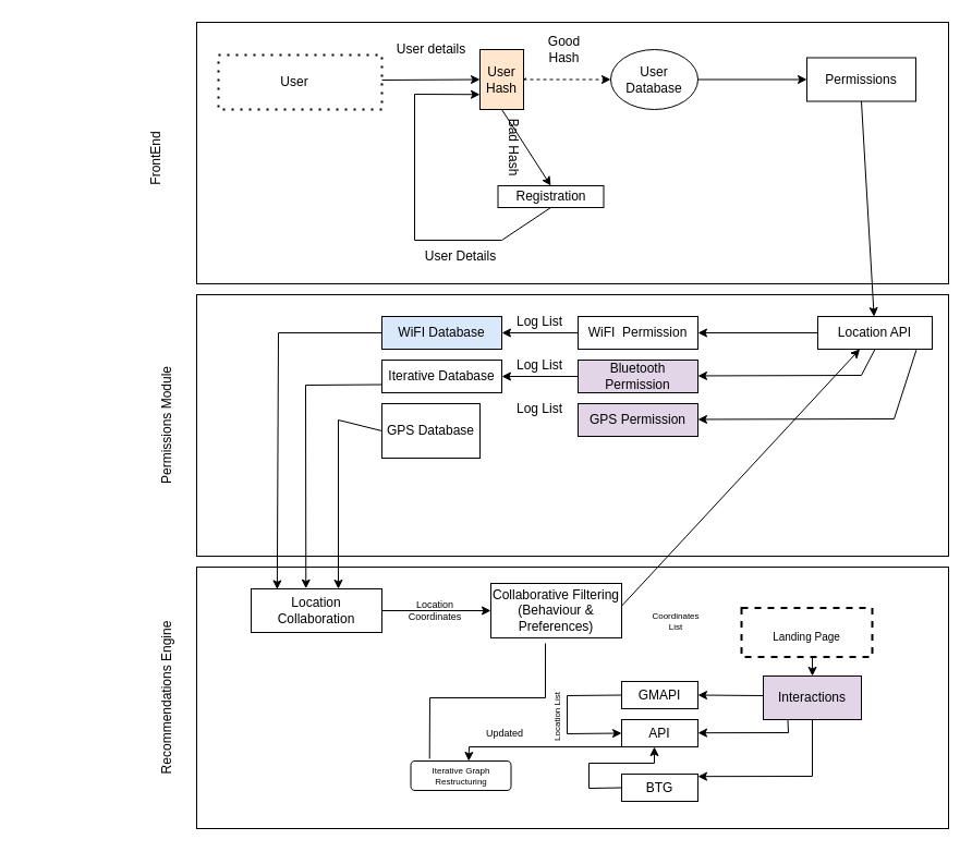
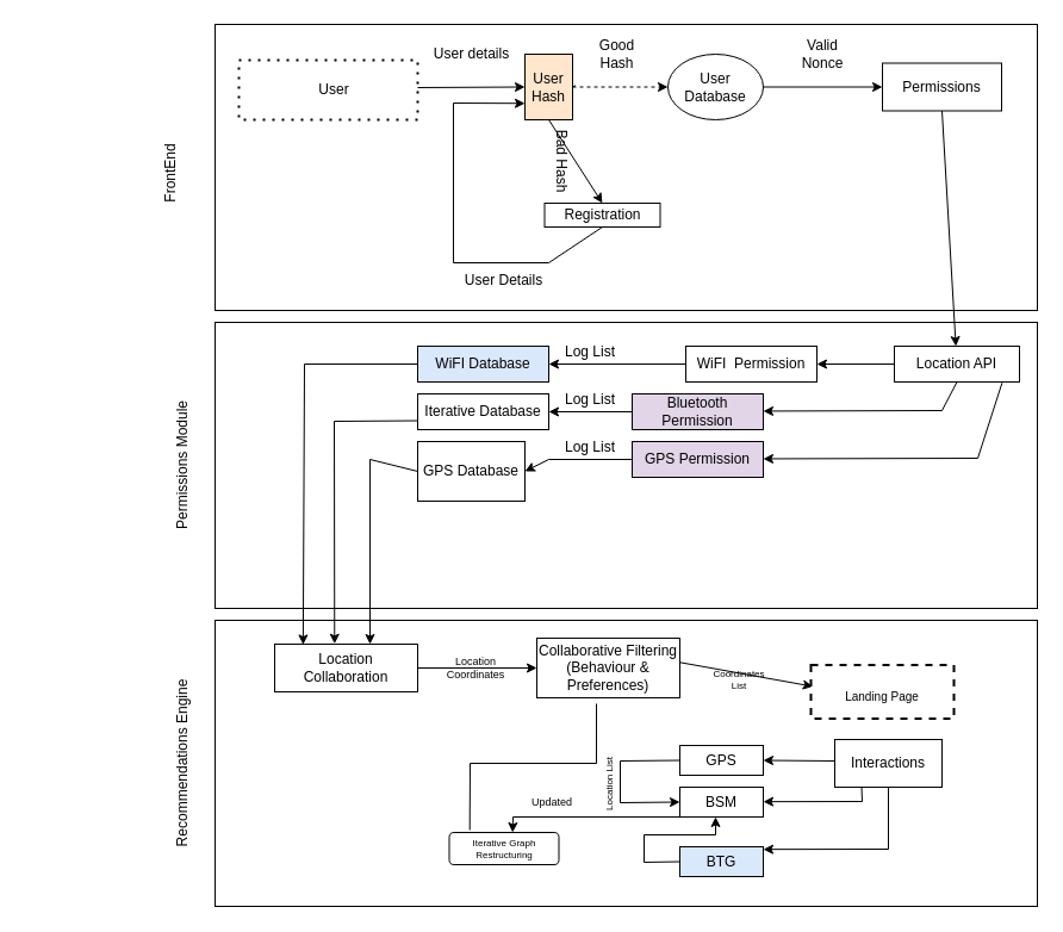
+ <mxCell id="14" value="Valid Nonce" style="text;html=1;strokeColor=none;fillColor=none;align=center;verticalAlign=middle;whiteSpace=wrap;rounded=0;" vertex="1" parent="1"><mxGeometry x="660" y="30" width="60" height="30" as="geometry" /></mxCell>
- <mxCell id="5" value="User" style="text;html=1;strokeColor=none;fillColor=none;align=center;verticalAlign=middle;whiteSpace=wrap;rounded=0;" vertex="1" parent="1"><mxGeometry x="240" y="60" width="60" height="30" as="geometry" /></mxCell>
+ <mxCell id="5" value="User" style="text;html=1;strokeColor=none;fillColor=none;align=center;verticalAlign=middle;whiteSpace=wrap;rounded=0;" vertex="1" parent="1"><mxGeometry x="250" y="60" width="60" height="30" as="geometry" /></mxCell>
- <mxCell id="28" value="WiFI&lt;span style=&quot;white-space: pre&quot;&gt; &lt;/span&gt;&amp;nbsp;Permission&lt;br&gt;" style="rounded=0;whiteSpace=wrap;html=1;" vertex="1" parent="1"><mxGeometry x="530" y="290" width="110" height="30" as="geometry" /></mxCell>
+ <mxCell id="28" value="WiFI&lt;span style=&quot;white-space: pre&quot;&gt; &lt;/span&gt;&amp;nbsp;Permission&lt;br&gt;" style="rounded=0;whiteSpace=wrap;html=1;" vertex="1" parent="1"><mxGeometry x="575" y="290" width="110" height="30" as="geometry" /></mxCell>
+ <mxCell id="38" value="" style="endArrow=classic;html=1;rounded=0;exitX=0;exitY=0.5;exitDx=0;exitDy=0;entryX=1;entryY=0.5;entryDx=0;entryDy=0;" edge="1" parent="1" source="29" target="34"><mxGeometry width="50" height="50" relative="1" as="geometry"><mxPoint x="578.88" y="321.01" as="sourcePoint" /><mxPoint x="400" y="384.73" as="targetPoint" /><Array as="points"><mxPoint x="460" y="385" /></Array></mxGeometry></mxCell>
- <mxCell id="50" value="" style="endArrow=classic;html=1;rounded=0;exitX=1.003;exitY=0.407;exitDx=0;exitDy=0;exitPerimeter=0;" edge="1" parent="1" source="47" target="25"><mxGeometry width="50" height="50" relative="1" as="geometry"><mxPoint x="570" y="610" as="sourcePoint" /><mxPoint x="680" y="560" as="targetPoint" /></mxGeometry></mxCell>
+ <mxCell id="50" value="" style="endArrow=classic;html=1;rounded=0;entryX=0.014;entryY=0.4;entryDx=0;entryDy=0;entryPerimeter=0;exitX=1.003;exitY=0.407;exitDx=0;exitDy=0;exitPerimeter=0;" edge="1" parent="1" source="47" target="52"><mxGeometry width="50" height="50" relative="1" as="geometry"><mxPoint x="570" y="610" as="sourcePoint" /><mxPoint x="680" y="560" as="targetPoint" /></mxGeometry></mxCell>
- <mxCell id="53" value="" style="endArrow=classic;html=1;rounded=0;fontSize=12;exitX=0.542;exitY=1.004;exitDx=0;exitDy=0;exitPerimeter=0;" edge="1" parent="1" source="52" target="54"><mxGeometry width="50" height="50" relative="1" as="geometry"><mxPoint x="730" y="630" as="sourcePoint" /><mxPoint x="780" y="580" as="targetPoint" /><Array as="points" /></mxGeometry></mxCell>
- <mxCell id="61" value="GMAPI" style="text;html=1;strokeColor=none;fillColor=none;align=center;verticalAlign=middle;whiteSpace=wrap;rounded=0;fontSize=12;" vertex="1" parent="1"><mxGeometry x="580" y="632.5" width="50" height="10" as="geometry" /></mxCell>
+ <mxCell id="61" value="GPS" style="text;html=1;strokeColor=none;fillColor=none;align=center;verticalAlign=middle;whiteSpace=wrap;rounded=0;fontSize=12;" vertex="1" parent="1"><mxGeometry x="580" y="632.5" width="50" height="10" as="geometry" /></mxCell>
- <mxCell id="54" value="Interactions" style="rounded=0;whiteSpace=wrap;html=1;fontSize=12;strokeWidth=1;fillColor=#e1d5e7;" vertex="1" parent="1"><mxGeometry x="700" y="620" width="90" height="40" as="geometry" /></mxCell>
+ <mxCell id="54" value="Interactions" style="rounded=0;whiteSpace=wrap;html=1;fontSize=12;strokeWidth=1;" vertex="1" parent="1"><mxGeometry x="700" y="620" width="90" height="40" as="geometry" /></mxCell>
- <mxCell id="57" value="API" style="rounded=0;whiteSpace=wrap;html=1;fontSize=12;strokeWidth=1;" vertex="1" parent="1"><mxGeometry x="570" y="660" width="70" height="25" as="geometry" /></mxCell>
+ <mxCell id="57" value="BSM" style="rounded=0;whiteSpace=wrap;html=1;fontSize=12;strokeWidth=1;" vertex="1" parent="1"><mxGeometry x="570" y="660" width="70" height="25" as="geometry" /></mxCell>
- <mxCell id="58" value="BTG" style="rounded=0;whiteSpace=wrap;html=1;fontSize=12;strokeWidth=1;" vertex="1" parent="1"><mxGeometry x="570" y="710" width="70" height="25" as="geometry" /></mxCell>
+ <mxCell id="58" value="BTG" style="rounded=0;whiteSpace=wrap;html=1;fontSize=12;strokeWidth=1;fillColor=#dae8fc;" vertex="1" parent="1"><mxGeometry x="570" y="710" width="70" height="25" as="geometry" /></mxCell>
